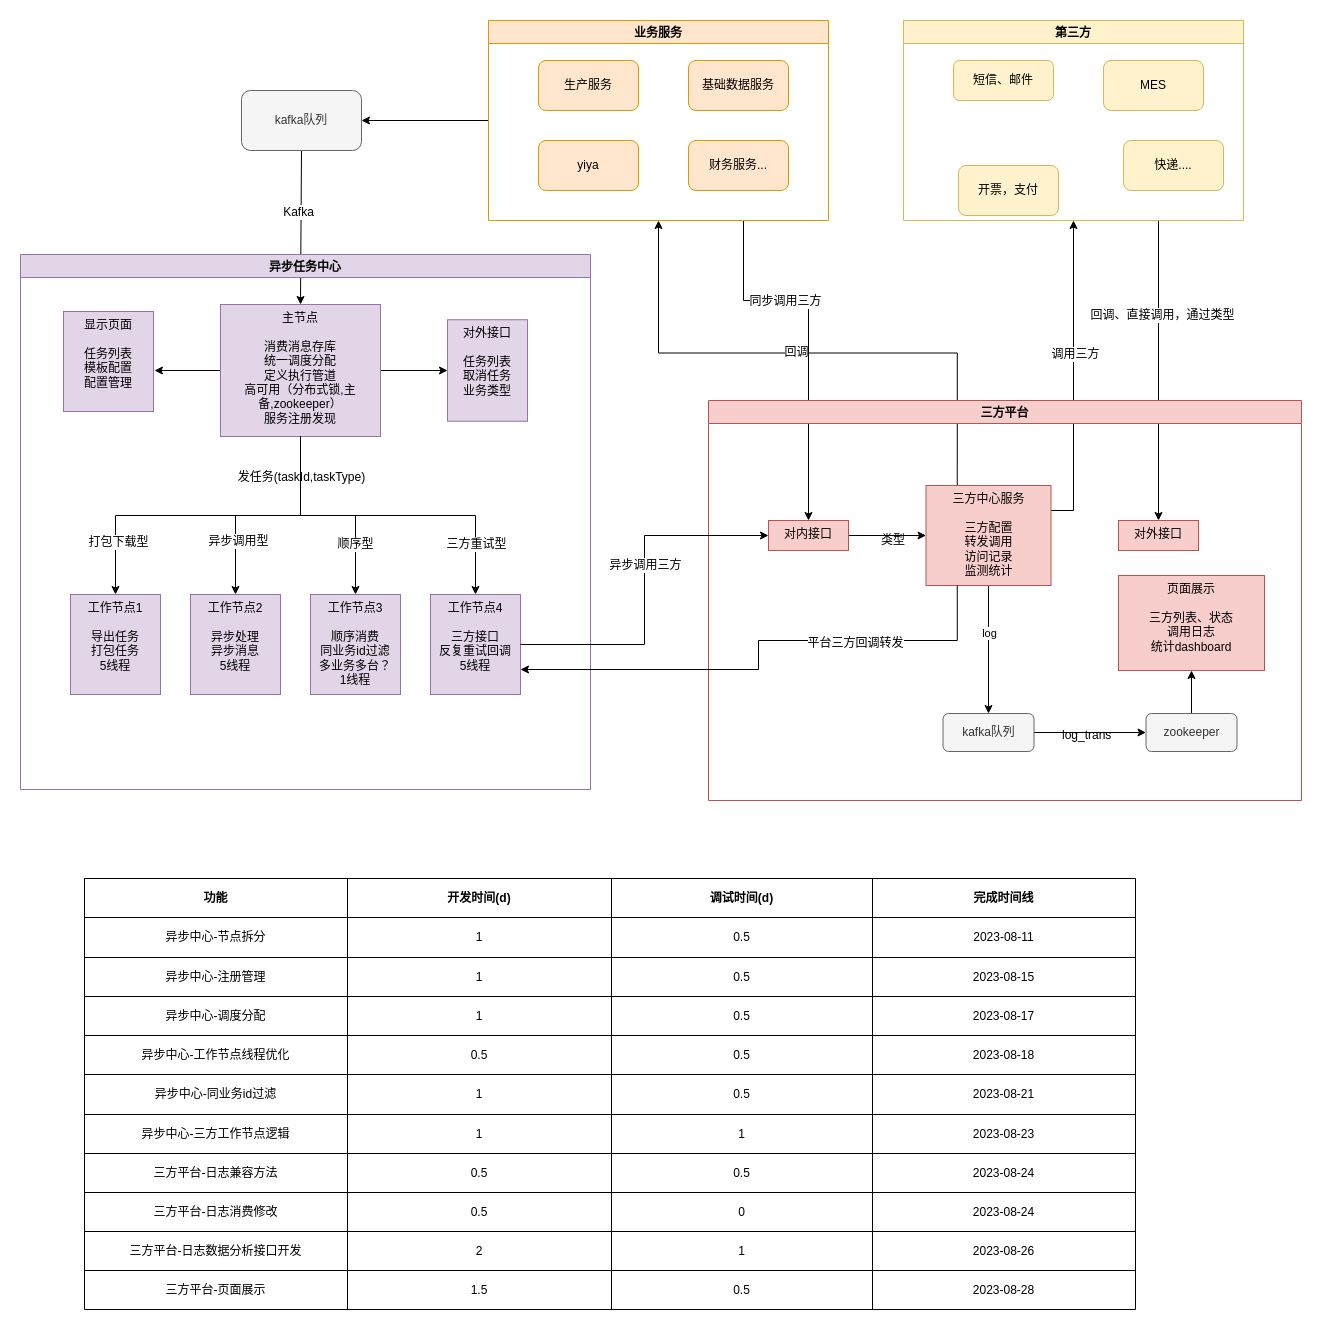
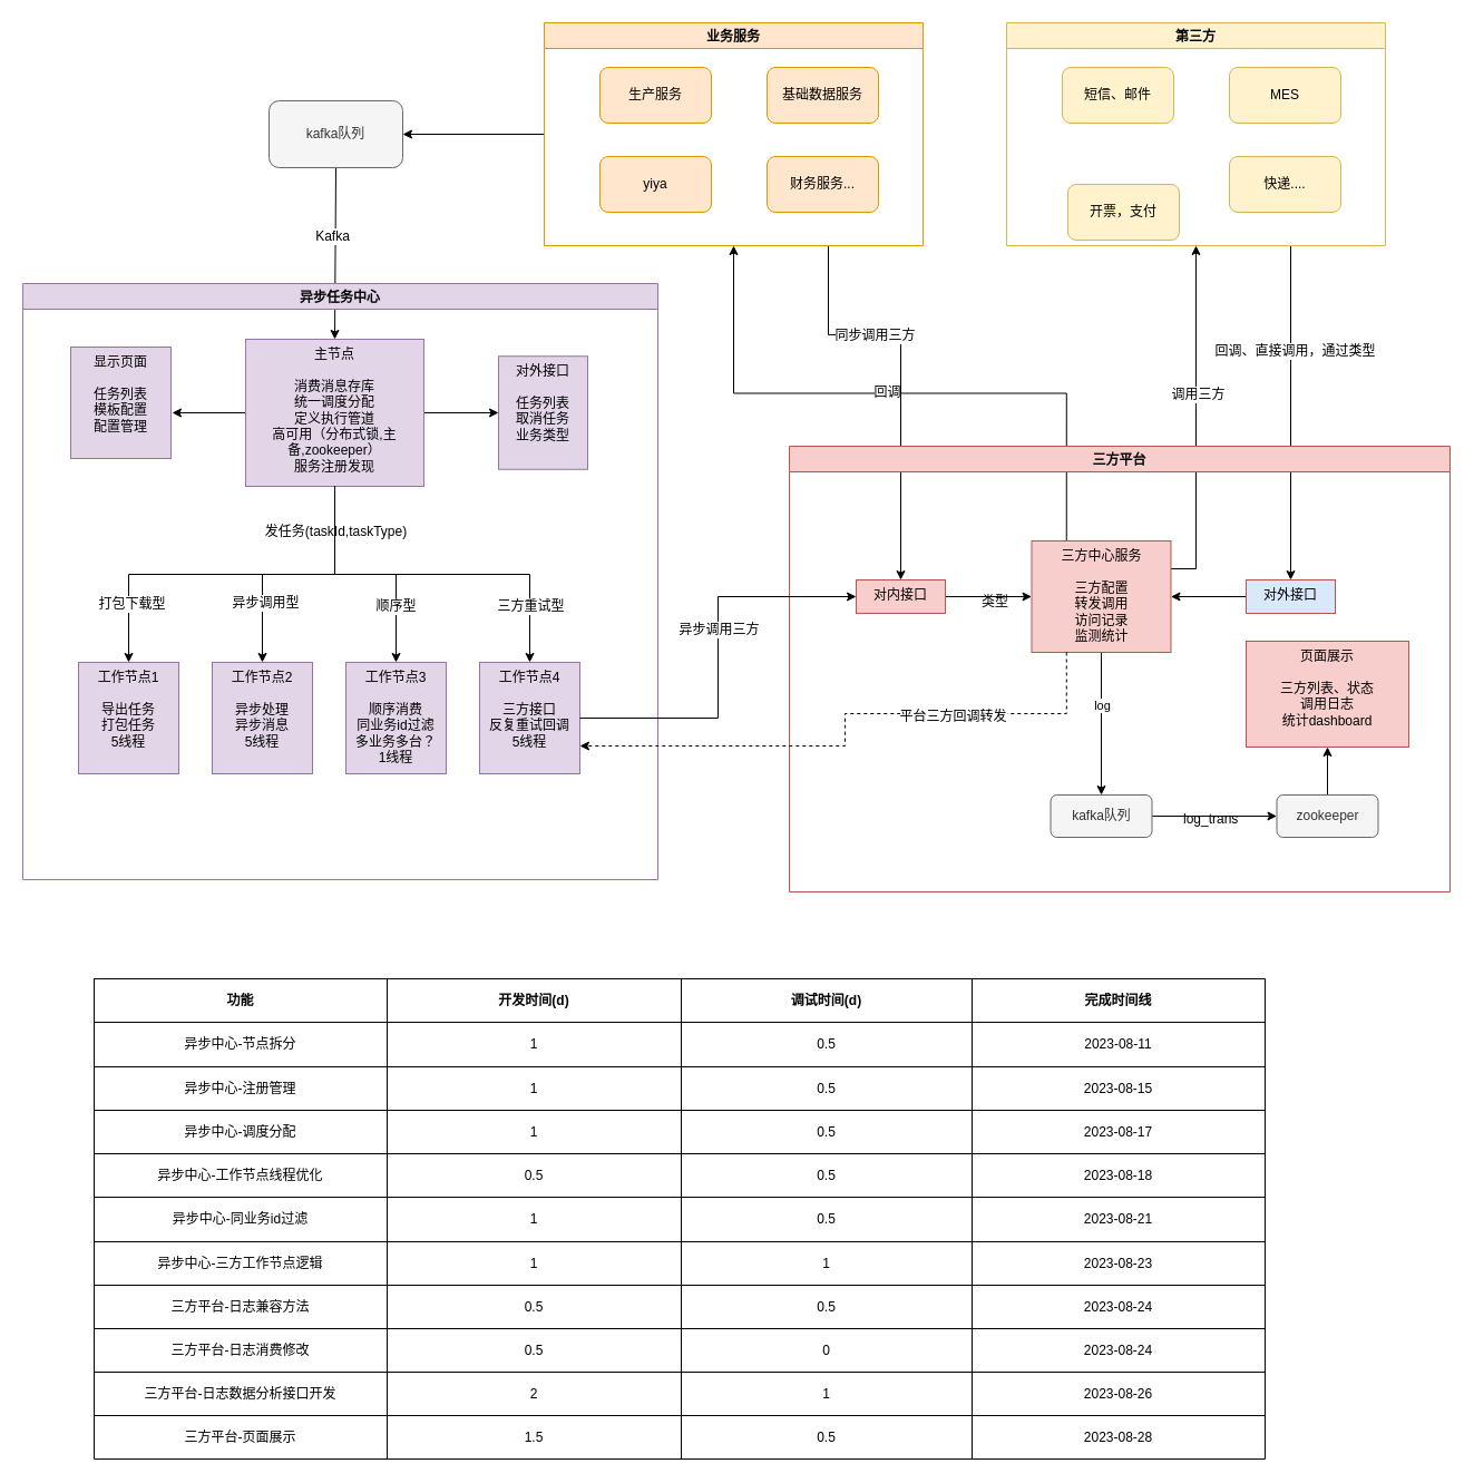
- <mxCell id="55" value="短信、邮件" style="rounded=1;whiteSpace=wrap;html=1;fillColor=#fff2cc;strokeColor=#d6b656;" parent="54" vertex="1"><mxGeometry x="50" y="40" width="100" height="40" as="geometry" /></mxCell>
+ <mxCell id="55" value="短信、邮件" style="rounded=1;whiteSpace=wrap;html=1;fillColor=#fff2cc;strokeColor=#d6b656;" parent="54" vertex="1"><mxGeometry x="50" y="40" width="100" height="50" as="geometry" /></mxCell>
- <mxCell id="58" value="快递...." style="rounded=1;whiteSpace=wrap;html=1;fillColor=#fff2cc;strokeColor=#d6b656;" parent="54" vertex="1"><mxGeometry x="220" y="120" width="100" height="50" as="geometry" /></mxCell>
+ <mxCell id="58" value="快递...." style="rounded=1;whiteSpace=wrap;html=1;fillColor=#fff2cc;strokeColor=#d6b656;" parent="54" vertex="1"><mxGeometry x="200" y="120" width="100" height="50" as="geometry" /></mxCell>
+ <mxCell id="38" style="edgeStyle=orthogonalEdgeStyle;rounded=0;orthogonalLoop=1;jettySize=auto;html=1;entryX=1;entryY=0.5;entryDx=0;entryDy=0;" parent="37" source="39" target="45" edge="1"><mxGeometry relative="1" as="geometry" /></mxCell>
- <mxCell id="39" value="对外接口&lt;br&gt;&lt;br&gt;" style="rounded=0;whiteSpace=wrap;html=1;verticalAlign=top;fillColor=#f8cecc;strokeColor=#b85450;" parent="37" vertex="1"><mxGeometry x="410" y="120" width="80" height="30" as="geometry" /></mxCell>
+ <mxCell id="39" value="对外接口&lt;br&gt;&lt;br&gt;" style="rounded=0;whiteSpace=wrap;html=1;verticalAlign=top;fillColor=#dae8fc;strokeColor=#b85450;" parent="37" vertex="1"><mxGeometry x="410" y="120" width="80" height="30" as="geometry" /></mxCell>
- <mxCell id="59" style="edgeStyle=orthogonalEdgeStyle;rounded=0;orthogonalLoop=1;jettySize=auto;html=1;exitX=0.25;exitY=1;exitDx=0;exitDy=0;entryX=1;entryY=0.75;entryDx=0;entryDy=0;" parent="1" source="45" target="26" edge="1"><mxGeometry relative="1" as="geometry"><Array as="points"><mxPoint x="956" y="585" /><mxPoint x="956" y="640" /><mxPoint x="758" y="640" /><mxPoint x="758" y="669" /></Array></mxGeometry></mxCell>
+ <mxCell id="59" style="edgeStyle=orthogonalEdgeStyle;rounded=0;orthogonalLoop=1;jettySize=auto;html=1;exitX=0.25;exitY=1;exitDx=0;exitDy=0;entryX=1;entryY=0.75;entryDx=0;entryDy=0;dashed=1;" parent="1" source="45" target="26" edge="1"><mxGeometry relative="1" as="geometry"><Array as="points"><mxPoint x="956" y="585" /><mxPoint x="956" y="640" /><mxPoint x="758" y="640" /><mxPoint x="758" y="669" /></Array></mxGeometry></mxCell>
